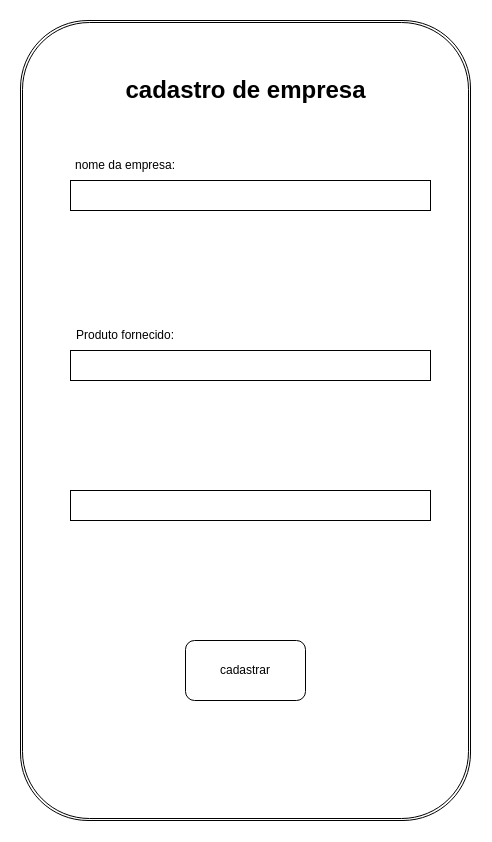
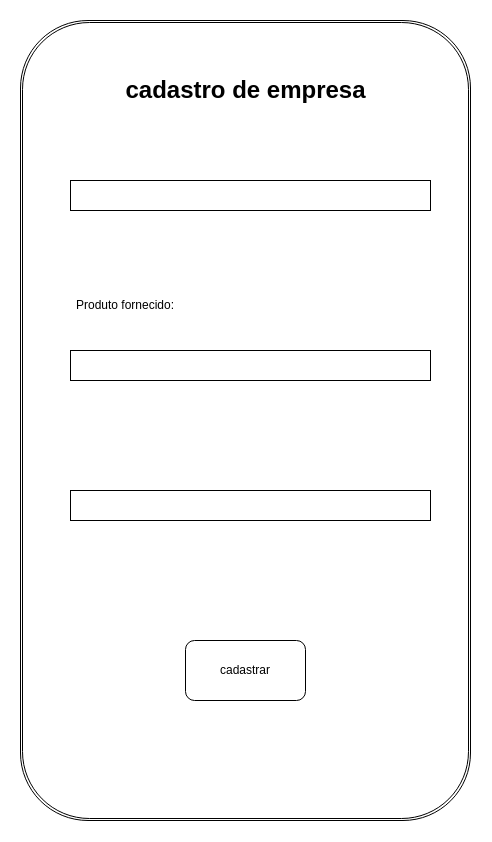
- <mxCell id="5" value="nome da empresa:" style="text;html=1;align=center;verticalAlign=middle;whiteSpace=wrap;rounded=0;" vertex="1" parent="1"><mxGeometry x="55" y="150" width="140" height="30" as="geometry" /></mxCell>
- <mxCell id="7" value="Produto fornecido:" style="text;html=1;align=center;verticalAlign=middle;whiteSpace=wrap;rounded=0;" vertex="1" parent="1"><mxGeometry x="55" y="320" width="140" height="30" as="geometry" /></mxCell>
+ <mxCell id="7" value="Produto fornecido:" style="text;html=1;align=center;verticalAlign=middle;whiteSpace=wrap;rounded=0;" vertex="1" parent="1"><mxGeometry x="55" y="290" width="140" height="30" as="geometry" /></mxCell>
